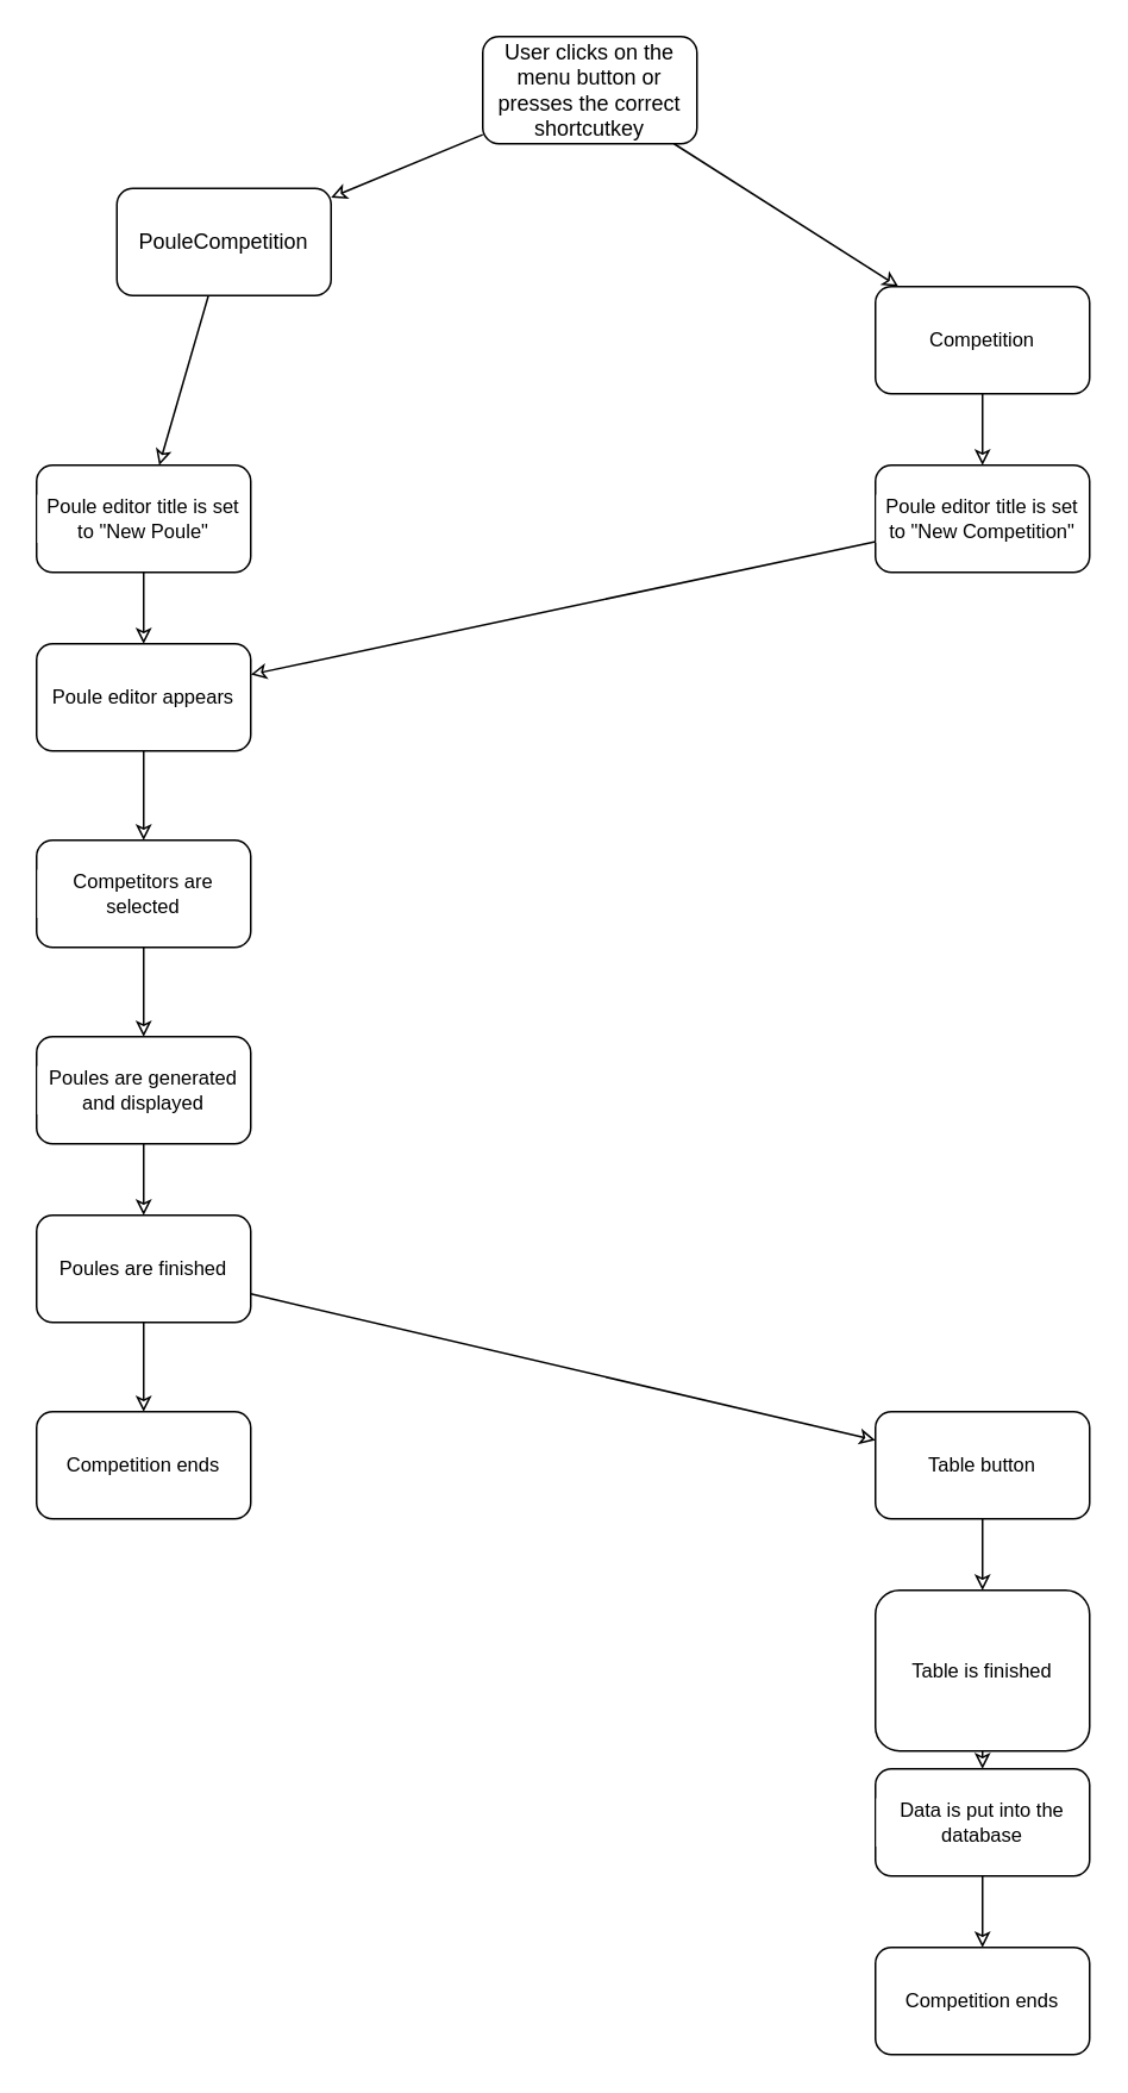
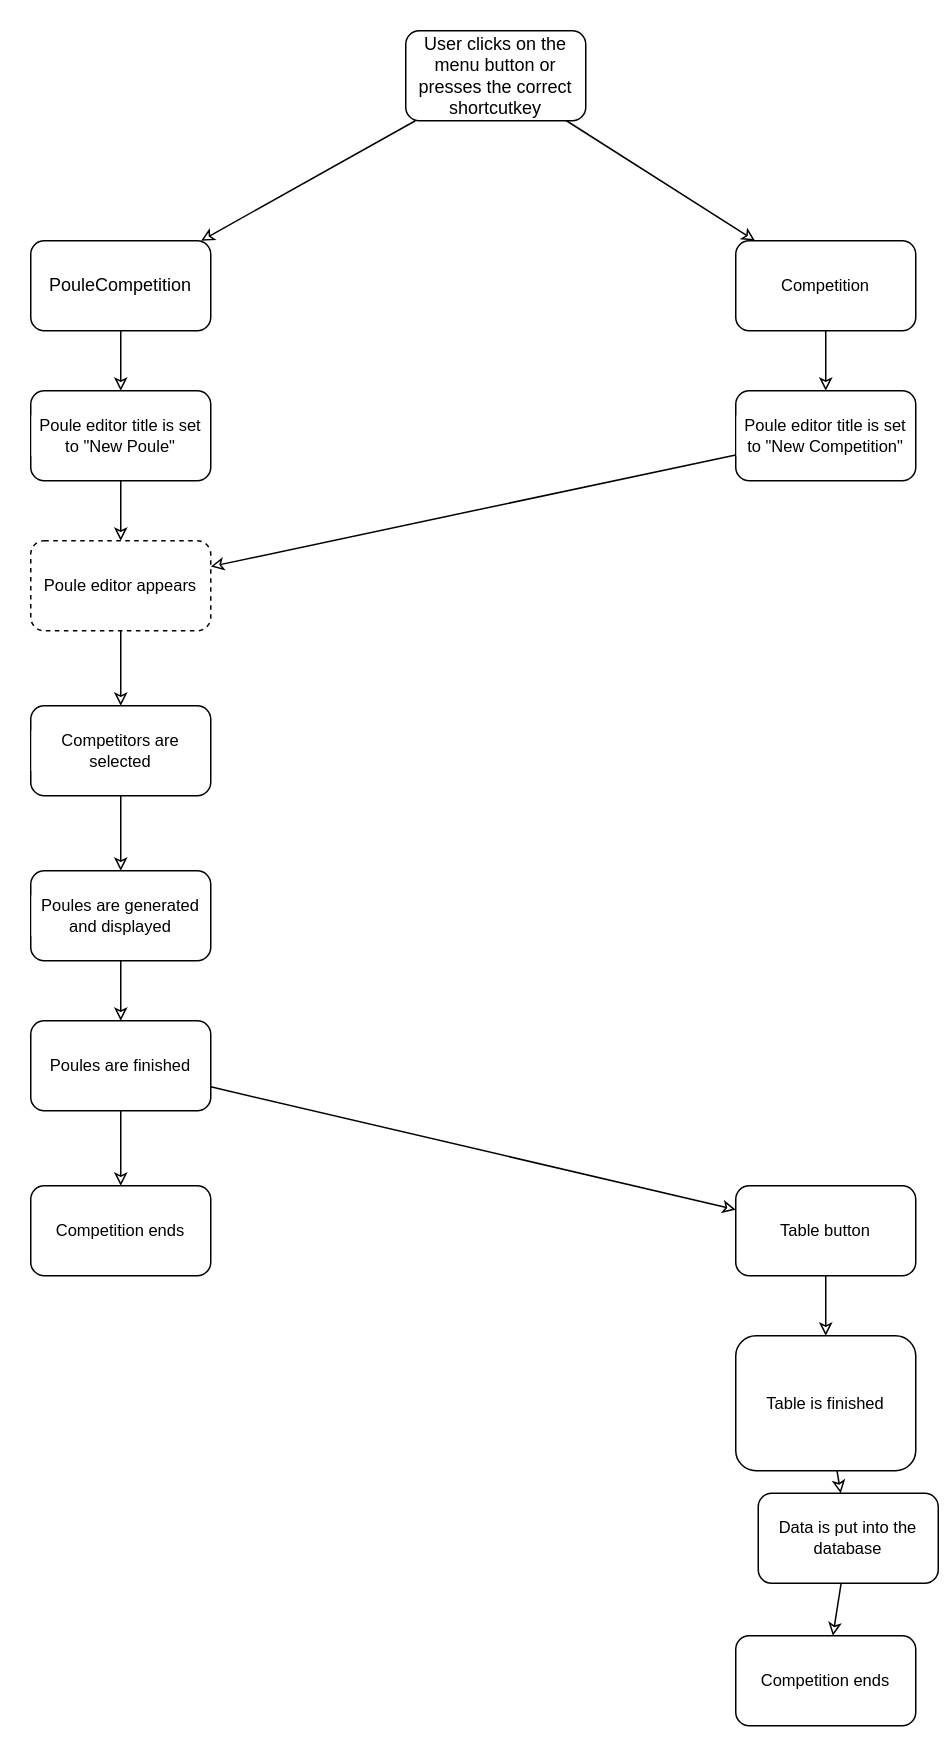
- <mxCell id="6" value="PouleCompetition" style="rounded=1;whiteSpace=wrap;html=1;" vertex="1" parent="1"><mxGeometry x="65" y="105" width="120" height="60" as="geometry" /></mxCell>
+ <mxCell id="6" value="PouleCompetition" style="rounded=1;whiteSpace=wrap;html=1;" vertex="1" parent="1"><mxGeometry x="20" y="160" width="120" height="60" as="geometry" /></mxCell>
- <mxCell id="10" value="Poule editor appears" style="rounded=1;whiteSpace=wrap;html=1;fontFamily=Helvetica;fontSize=11;fontColor=default;labelBackgroundColor=default;" vertex="1" parent="1"><mxGeometry x="20" y="360" width="120" height="60" as="geometry" /></mxCell>
+ <mxCell id="10" value="Poule editor appears" style="rounded=1;whiteSpace=wrap;html=1;fontFamily=Helvetica;fontSize=11;fontColor=default;labelBackgroundColor=default;dashed=1;" vertex="1" parent="1"><mxGeometry x="20" y="360" width="120" height="60" as="geometry" /></mxCell>
- <mxCell id="28" value="Data is put into the database" style="rounded=1;whiteSpace=wrap;html=1;fontFamily=Helvetica;fontSize=11;fontColor=default;labelBackgroundColor=default;" vertex="1" parent="1"><mxGeometry x="490" y="990" width="120" height="60" as="geometry" /></mxCell>
+ <mxCell id="28" value="Data is put into the database" style="rounded=1;whiteSpace=wrap;html=1;fontFamily=Helvetica;fontSize=11;fontColor=default;labelBackgroundColor=default;" vertex="1" parent="1"><mxGeometry x="505" y="995" width="120" height="60" as="geometry" /></mxCell>
